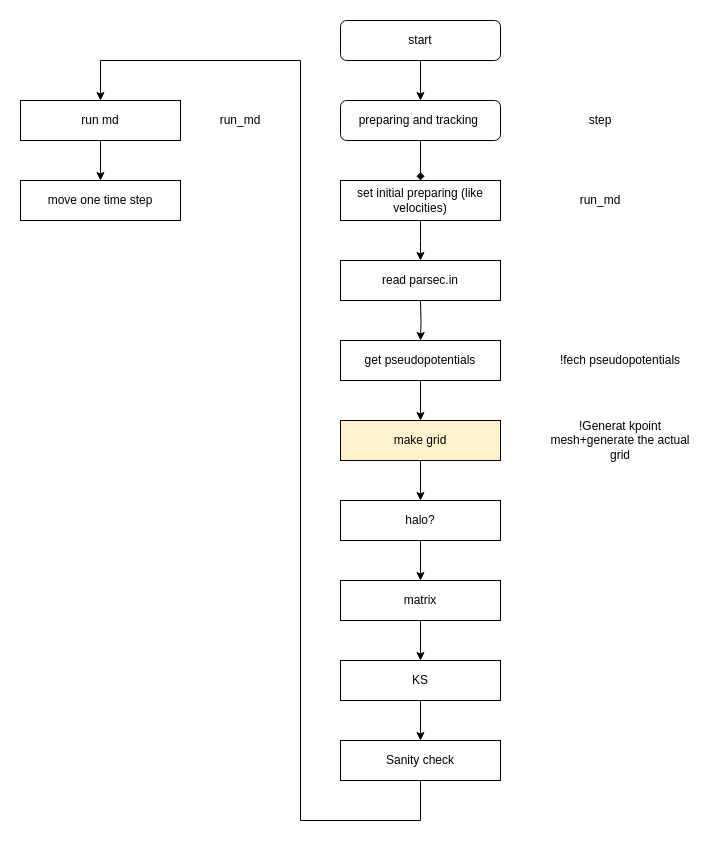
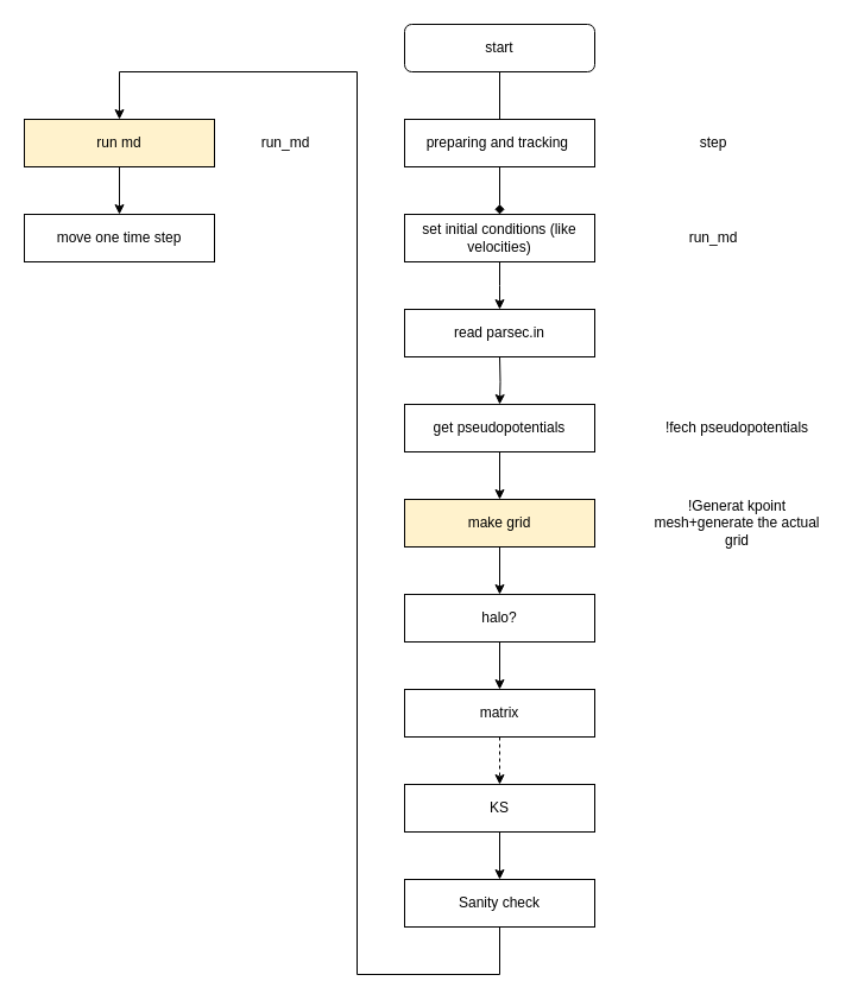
- <mxCell id="2" value="" style="edgeStyle=orthogonalEdgeStyle;rounded=0;orthogonalLoop=1;jettySize=auto;html=1;" edge="1" parent="1" source="3" target="7"><mxGeometry relative="1" as="geometry" /></mxCell>
+ <mxCell id="2" value="" style="edgeStyle=orthogonalEdgeStyle;rounded=0;orthogonalLoop=1;jettySize=auto;html=1;endArrow=none;" edge="1" parent="1" source="3" target="7"><mxGeometry relative="1" as="geometry" /></mxCell>
- <mxCell id="27" value="run md" style="whiteSpace=wrap;html=1;" vertex="1" parent="1"><mxGeometry x="20" y="100" width="160" height="40" as="geometry" /></mxCell>
+ <mxCell id="27" value="run md" style="whiteSpace=wrap;html=1;fillColor=#fff2cc;" vertex="1" parent="1"><mxGeometry x="20" y="100" width="160" height="40" as="geometry" /></mxCell>
- <mxCell id="7" value="preparing and tracking&amp;nbsp;" style="whiteSpace=wrap;html=1;rounded=1;" vertex="1" parent="1"><mxGeometry x="340" y="100" width="160" height="40" as="geometry" /></mxCell>
+ <mxCell id="7" value="preparing and tracking&amp;nbsp;" style="rounded=0;whiteSpace=wrap;html=1;" vertex="1" parent="1"><mxGeometry x="340" y="100" width="160" height="40" as="geometry" /></mxCell>
- <mxCell id="5" value="set initial preparing (like velocities)" style="rounded=0;whiteSpace=wrap;html=1;" vertex="1" parent="1"><mxGeometry x="340" y="180" width="160" height="40" as="geometry" /></mxCell>
+ <mxCell id="5" value="set initial conditions (like velocities)" style="rounded=0;whiteSpace=wrap;html=1;" vertex="1" parent="1"><mxGeometry x="340" y="180" width="160" height="40" as="geometry" /></mxCell>
- <mxCell id="20" value="" style="edgeStyle=orthogonalEdgeStyle;rounded=0;orthogonalLoop=1;jettySize=auto;html=1;" edge="1" parent="1" source="21" target="23"><mxGeometry relative="1" as="geometry" /></mxCell>
+ <mxCell id="20" value="" style="edgeStyle=orthogonalEdgeStyle;rounded=0;orthogonalLoop=1;jettySize=auto;html=1;dashed=1;" edge="1" parent="1" source="21" target="23"><mxGeometry relative="1" as="geometry" /></mxCell>
